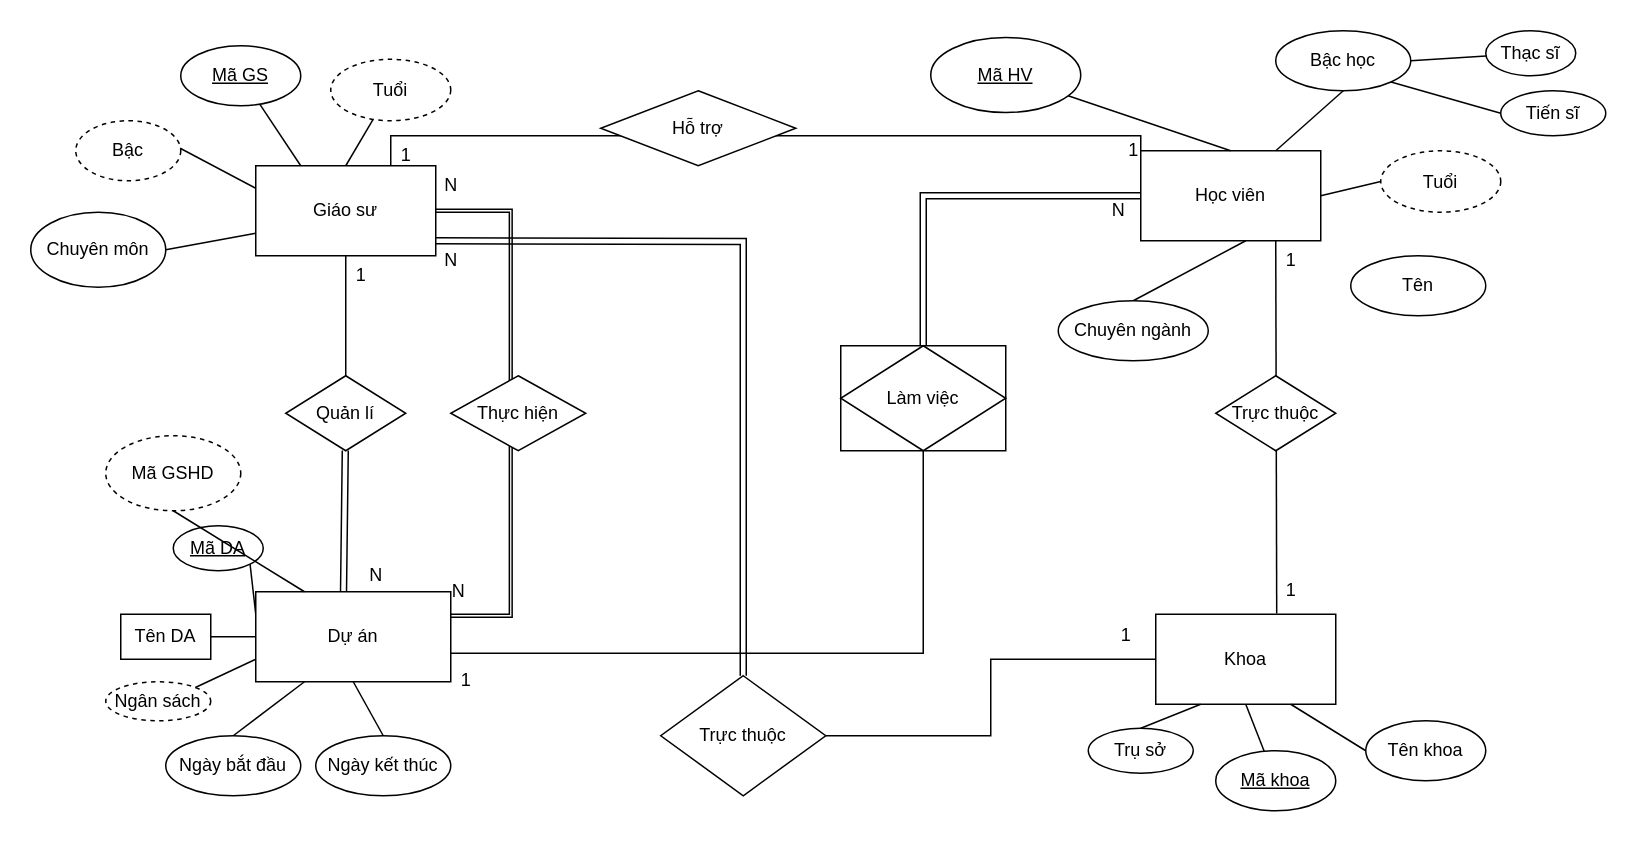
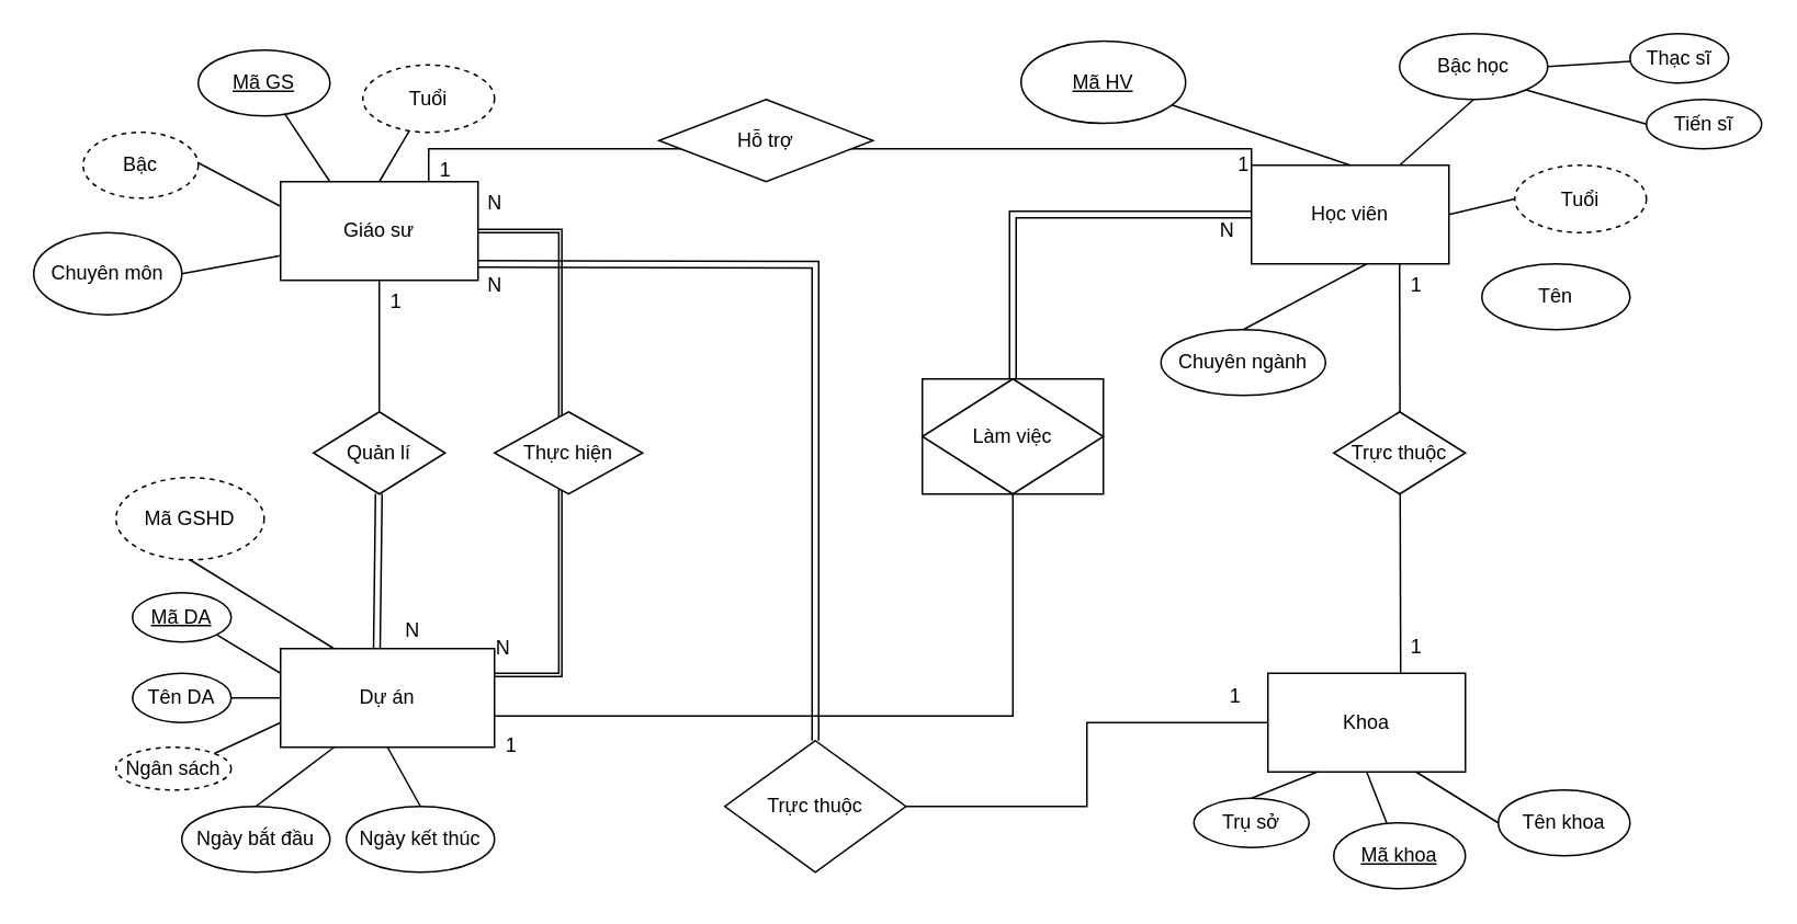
- <mxCell id="17" value="&lt;font style=&quot;vertical-align: inherit;&quot;&gt;&lt;font style=&quot;vertical-align: inherit;&quot;&gt;Tên&lt;/font&gt;&lt;/font&gt;" style="ellipse;whiteSpace=wrap;html=1;fontSize=12;" parent="1" vertex="1"><mxGeometry x="900" y="170" width="90" height="40" as="geometry" /></mxCell>
+ <mxCell id="17" value="&lt;font style=&quot;vertical-align: inherit;&quot;&gt;&lt;font style=&quot;vertical-align: inherit;&quot;&gt;Tên&lt;/font&gt;&lt;/font&gt;" style="ellipse;whiteSpace=wrap;html=1;fontSize=12;" parent="1" vertex="1"><mxGeometry x="900" y="160" width="90" height="40" as="geometry" /></mxCell>
- <mxCell id="25" value="&lt;font style=&quot;vertical-align: inherit;&quot;&gt;&lt;font style=&quot;vertical-align: inherit;&quot;&gt;&lt;font style=&quot;vertical-align: inherit;&quot;&gt;&lt;font style=&quot;vertical-align: inherit;&quot;&gt;&lt;u&gt;Mã DA&lt;/u&gt;&lt;/font&gt;&lt;/font&gt;&lt;/font&gt;&lt;/font&gt;" style="ellipse;whiteSpace=wrap;html=1;fontSize=12;" parent="1" vertex="1"><mxGeometry x="115" y="350" width="60" height="30" as="geometry" /></mxCell>
+ <mxCell id="25" value="&lt;font style=&quot;vertical-align: inherit;&quot;&gt;&lt;font style=&quot;vertical-align: inherit;&quot;&gt;&lt;font style=&quot;vertical-align: inherit;&quot;&gt;&lt;font style=&quot;vertical-align: inherit;&quot;&gt;&lt;u&gt;Mã DA&lt;/u&gt;&lt;/font&gt;&lt;/font&gt;&lt;/font&gt;&lt;/font&gt;" style="ellipse;whiteSpace=wrap;html=1;fontSize=12;" parent="1" vertex="1"><mxGeometry x="80" y="360" width="60" height="30" as="geometry" /></mxCell>
- <mxCell id="26" value="&lt;font style=&quot;vertical-align: inherit;&quot;&gt;&lt;font style=&quot;vertical-align: inherit;&quot;&gt;&lt;font style=&quot;vertical-align: inherit;&quot;&gt;&lt;font style=&quot;vertical-align: inherit;&quot;&gt;&lt;font style=&quot;vertical-align: inherit;&quot;&gt;&lt;font style=&quot;vertical-align: inherit;&quot;&gt;&lt;font style=&quot;vertical-align: inherit;&quot;&gt;&lt;font style=&quot;vertical-align: inherit;&quot;&gt;&lt;font style=&quot;vertical-align: inherit;&quot;&gt;&lt;font style=&quot;vertical-align: inherit;&quot;&gt;Tên DA&lt;/font&gt;&lt;/font&gt;&lt;/font&gt;&lt;/font&gt;&lt;/font&gt;&lt;/font&gt;&lt;/font&gt;&lt;/font&gt;&lt;/font&gt;&lt;/font&gt;" style="whiteSpace=wrap;html=1;fontSize=12;rounded=0;" parent="1" vertex="1"><mxGeometry x="80" y="409" width="60" height="30" as="geometry" /></mxCell>
+ <mxCell id="26" value="&lt;font style=&quot;vertical-align: inherit;&quot;&gt;&lt;font style=&quot;vertical-align: inherit;&quot;&gt;&lt;font style=&quot;vertical-align: inherit;&quot;&gt;&lt;font style=&quot;vertical-align: inherit;&quot;&gt;&lt;font style=&quot;vertical-align: inherit;&quot;&gt;&lt;font style=&quot;vertical-align: inherit;&quot;&gt;&lt;font style=&quot;vertical-align: inherit;&quot;&gt;&lt;font style=&quot;vertical-align: inherit;&quot;&gt;&lt;font style=&quot;vertical-align: inherit;&quot;&gt;&lt;font style=&quot;vertical-align: inherit;&quot;&gt;Tên DA&lt;/font&gt;&lt;/font&gt;&lt;/font&gt;&lt;/font&gt;&lt;/font&gt;&lt;/font&gt;&lt;/font&gt;&lt;/font&gt;&lt;/font&gt;&lt;/font&gt;" style="ellipse;whiteSpace=wrap;html=1;fontSize=12;" parent="1" vertex="1"><mxGeometry x="80" y="409" width="60" height="30" as="geometry" /></mxCell>
